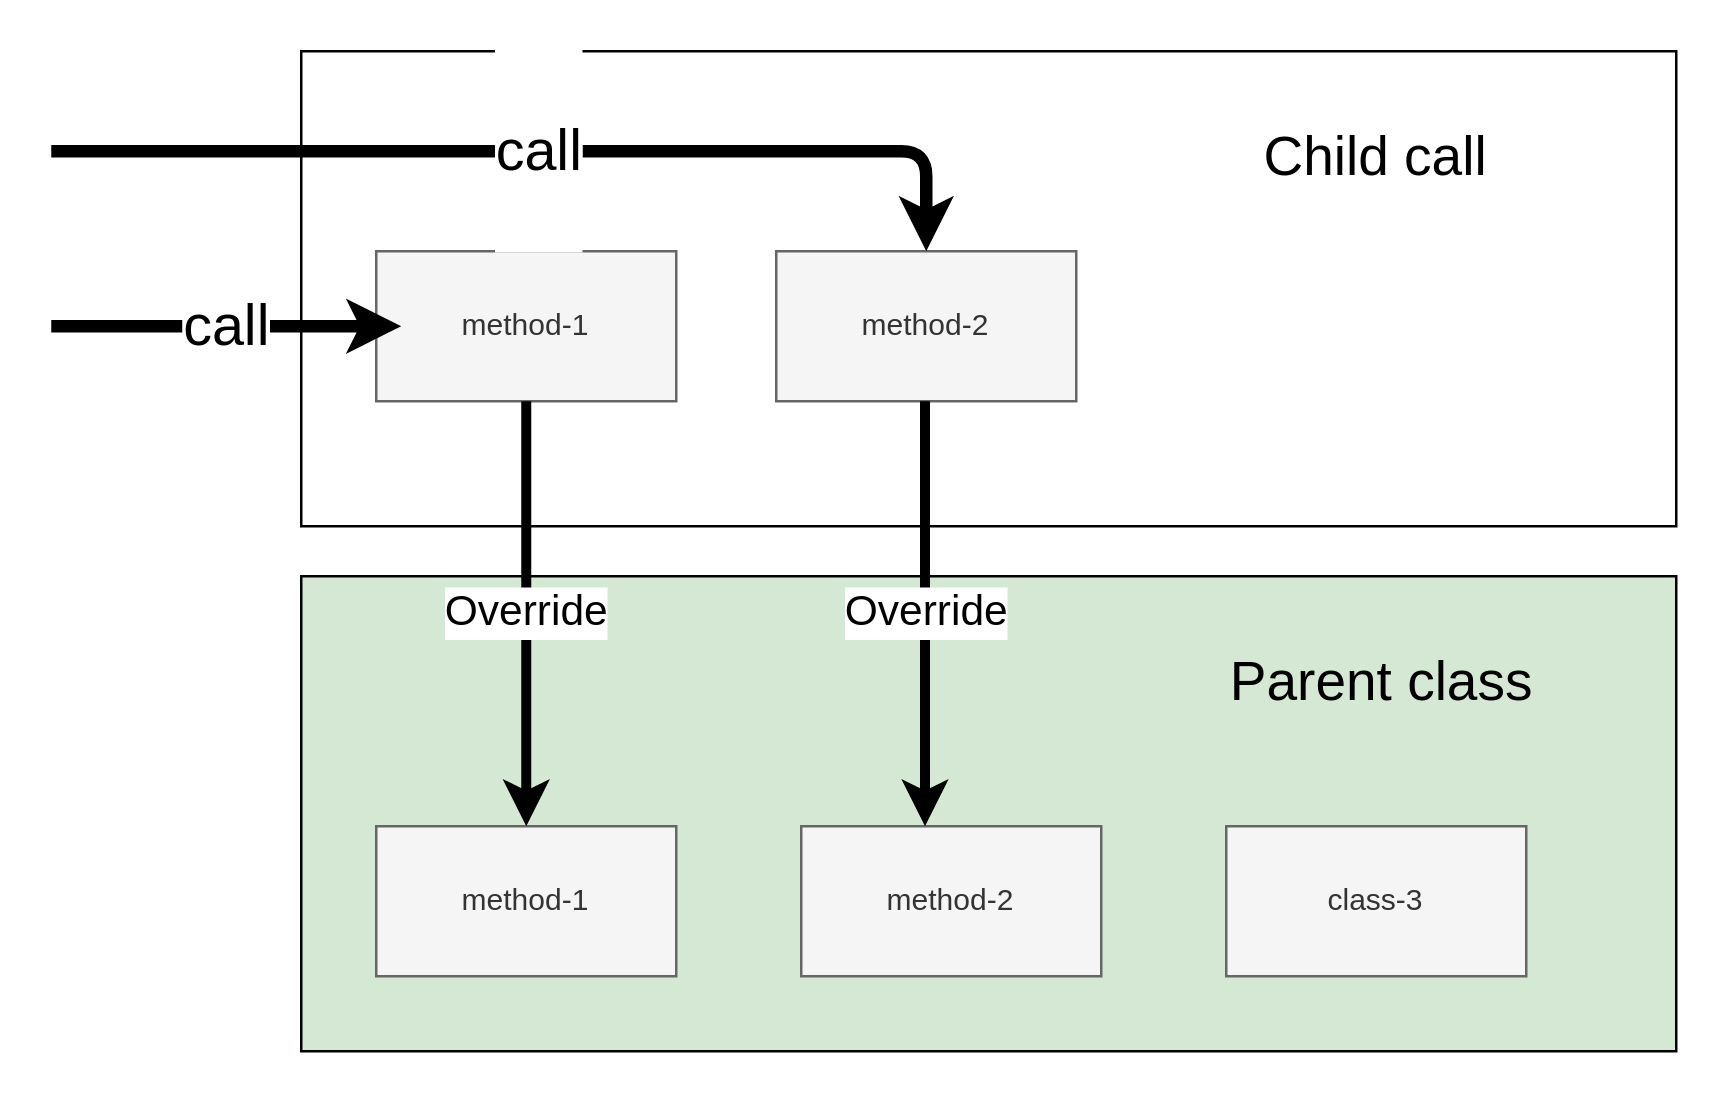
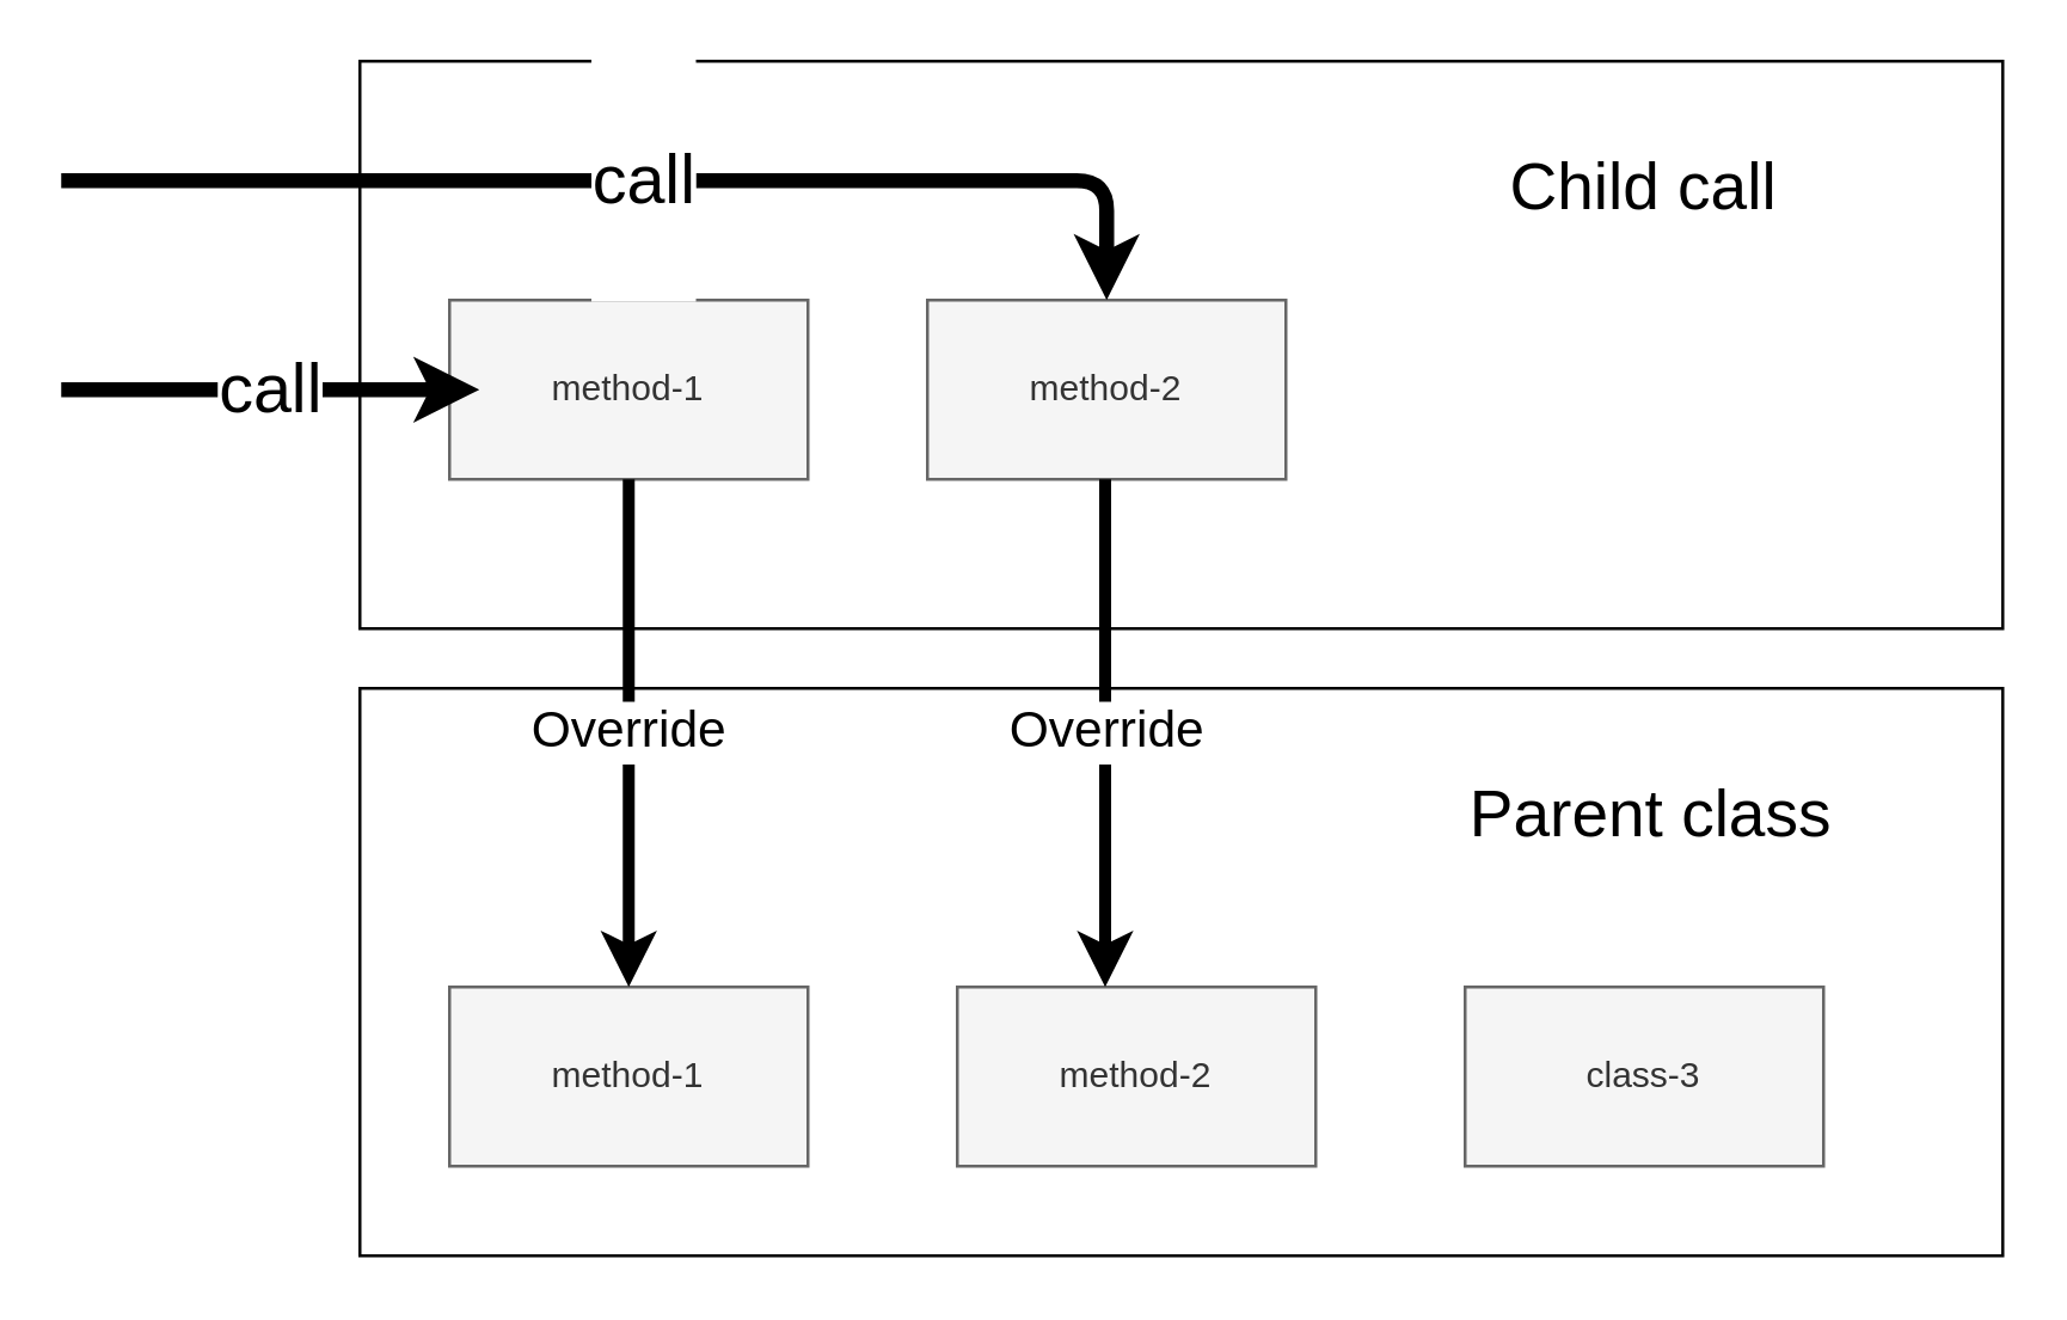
- <mxCell id="2" value="&lt;font style=&quot;font-size: 22px&quot;&gt;Parent class&amp;nbsp; &amp;nbsp; &amp;nbsp; &amp;nbsp; &amp;nbsp;&lt;br&gt;&lt;br&gt;&lt;br&gt;&lt;br&gt;&lt;br&gt;&lt;/font&gt;" style="rounded=0;whiteSpace=wrap;html=1;align=right;fillColor=#d5e8d4;" parent="1" vertex="1"><mxGeometry x="120" y="230" width="550" height="190" as="geometry" /></mxCell>
+ <mxCell id="2" value="&lt;font style=&quot;font-size: 22px&quot;&gt;Parent class&amp;nbsp; &amp;nbsp; &amp;nbsp; &amp;nbsp; &amp;nbsp;&lt;br&gt;&lt;br&gt;&lt;br&gt;&lt;br&gt;&lt;br&gt;&lt;/font&gt;" style="rounded=0;whiteSpace=wrap;html=1;align=right;" parent="1" vertex="1"><mxGeometry x="120" y="230" width="550" height="190" as="geometry" /></mxCell>
